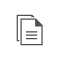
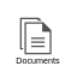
+ <mxCell id="3" value="Documents" style="text;html=1;strokeColor=none;fillColor=none;align=center;verticalAlign=middle;whiteSpace=wrap;rounded=0;" vertex="1" parent="2"><mxGeometry y="55.0" width="64.75" height="20" as="geometry" /></mxCell>
